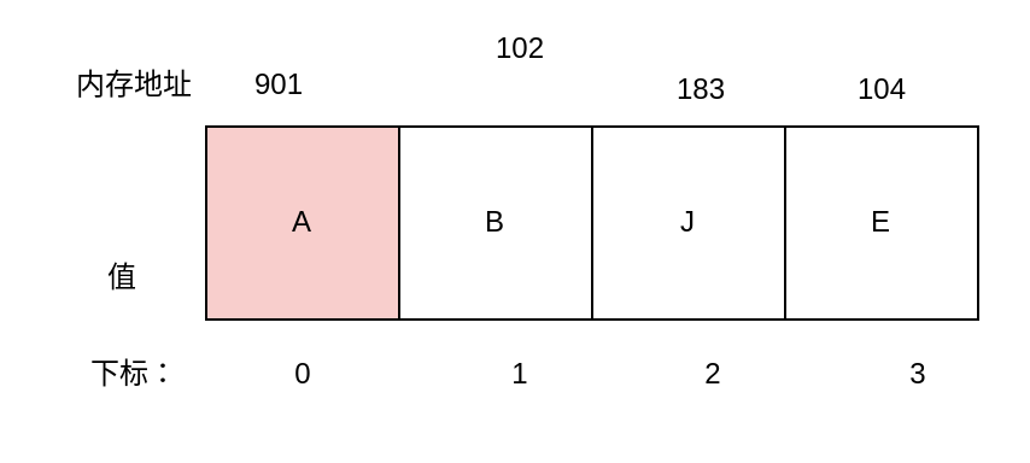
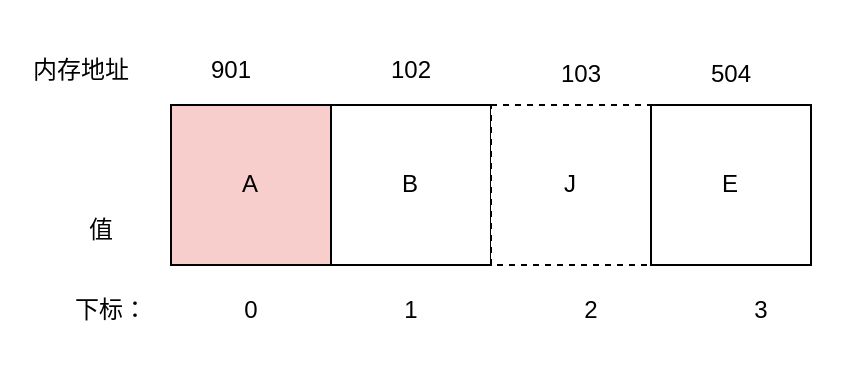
- <mxCell id="14" value="102" style="text;html=1;align=center;verticalAlign=middle;resizable=0;points=[];autosize=1;strokeColor=none;fillColor=none;" vertex="1" parent="1"><mxGeometry x="195" y="5" width="40" height="30" as="geometry" /></mxCell>
+ <mxCell id="14" value="102" style="text;html=1;align=center;verticalAlign=middle;resizable=0;points=[];autosize=1;strokeColor=none;fillColor=none;" vertex="1" parent="1"><mxGeometry x="185" y="20" width="40" height="30" as="geometry" /></mxCell>
- <mxCell id="12" value="内存地址" style="text;html=1;align=center;verticalAlign=middle;resizable=0;points=[];autosize=1;strokeColor=none;fillColor=none;" vertex="1" parent="1"><mxGeometry x="20" y="20" width="70" height="30" as="geometry" /></mxCell>
+ <mxCell id="12" value="内存地址" style="text;html=1;align=center;verticalAlign=middle;resizable=0;points=[];autosize=1;strokeColor=none;fillColor=none;" vertex="1" parent="1"><mxGeometry x="5" y="20" width="70" height="30" as="geometry" /></mxCell>
- <mxCell id="15" value="183" style="text;html=1;align=center;verticalAlign=middle;resizable=0;points=[];autosize=1;strokeColor=none;fillColor=none;" vertex="1" parent="1"><mxGeometry x="270" y="22" width="40" height="30" as="geometry" /></mxCell>
+ <mxCell id="15" value="103" style="text;html=1;align=center;verticalAlign=middle;resizable=0;points=[];autosize=1;strokeColor=none;fillColor=none;" vertex="1" parent="1"><mxGeometry x="270" y="22" width="40" height="30" as="geometry" /></mxCell>
- <mxCell id="16" value="104" style="text;html=1;align=center;verticalAlign=middle;resizable=0;points=[];autosize=1;strokeColor=none;fillColor=none;" vertex="1" parent="1"><mxGeometry x="345" y="22" width="40" height="30" as="geometry" /></mxCell>
+ <mxCell id="16" value="504" style="text;html=1;align=center;verticalAlign=middle;resizable=0;points=[];autosize=1;strokeColor=none;fillColor=none;" vertex="1" parent="1"><mxGeometry x="345" y="22" width="40" height="30" as="geometry" /></mxCell>
- <mxCell id="4" value="J" style="whiteSpace=wrap;html=1;aspect=fixed;" vertex="1" parent="1"><mxGeometry x="245" y="52" width="80" height="80" as="geometry" /></mxCell>
+ <mxCell id="4" value="J" style="whiteSpace=wrap;html=1;aspect=fixed;dashed=1;" vertex="1" parent="1"><mxGeometry x="245" y="52" width="80" height="80" as="geometry" /></mxCell>
- <mxCell id="8" value="1" style="text;html=1;align=center;verticalAlign=middle;resizable=0;points=[];autosize=1;strokeColor=none;fillColor=none;" vertex="1" parent="1"><mxGeometry x="200" y="140" width="30" height="30" as="geometry" /></mxCell>
+ <mxCell id="8" value="1" style="text;html=1;align=center;verticalAlign=middle;resizable=0;points=[];autosize=1;strokeColor=none;fillColor=none;" vertex="1" parent="1"><mxGeometry x="190" y="140" width="30" height="30" as="geometry" /></mxCell>
